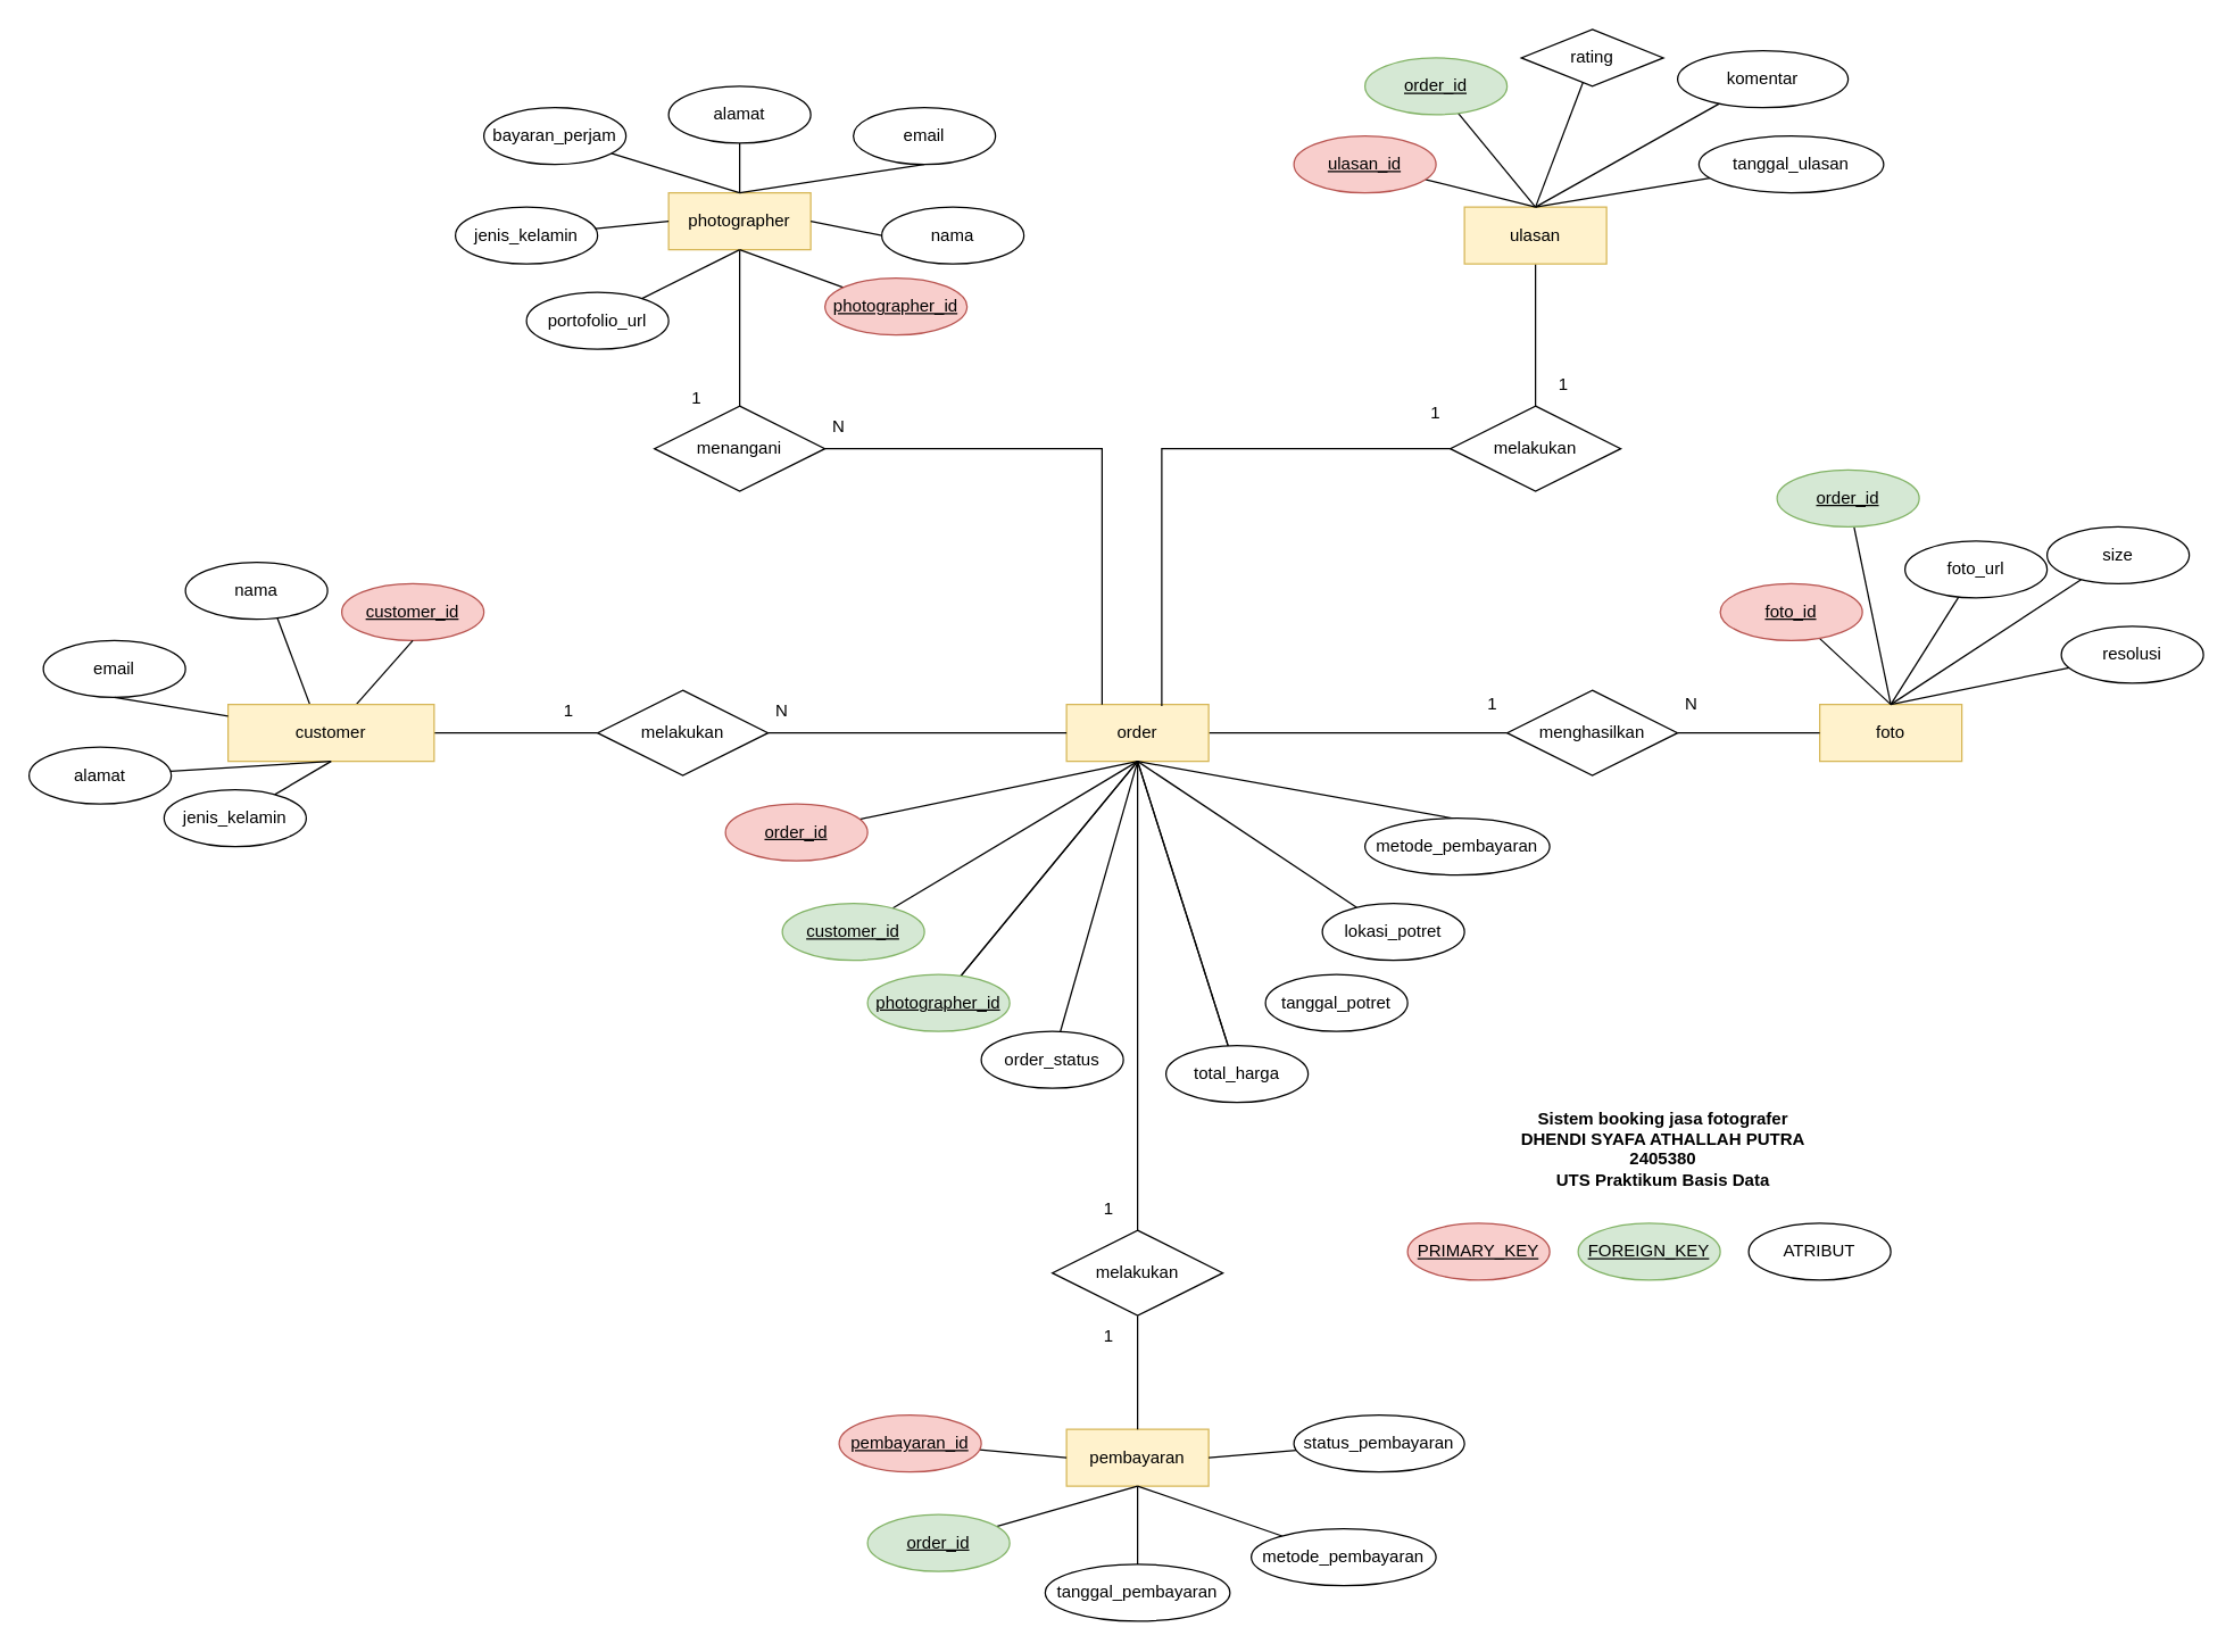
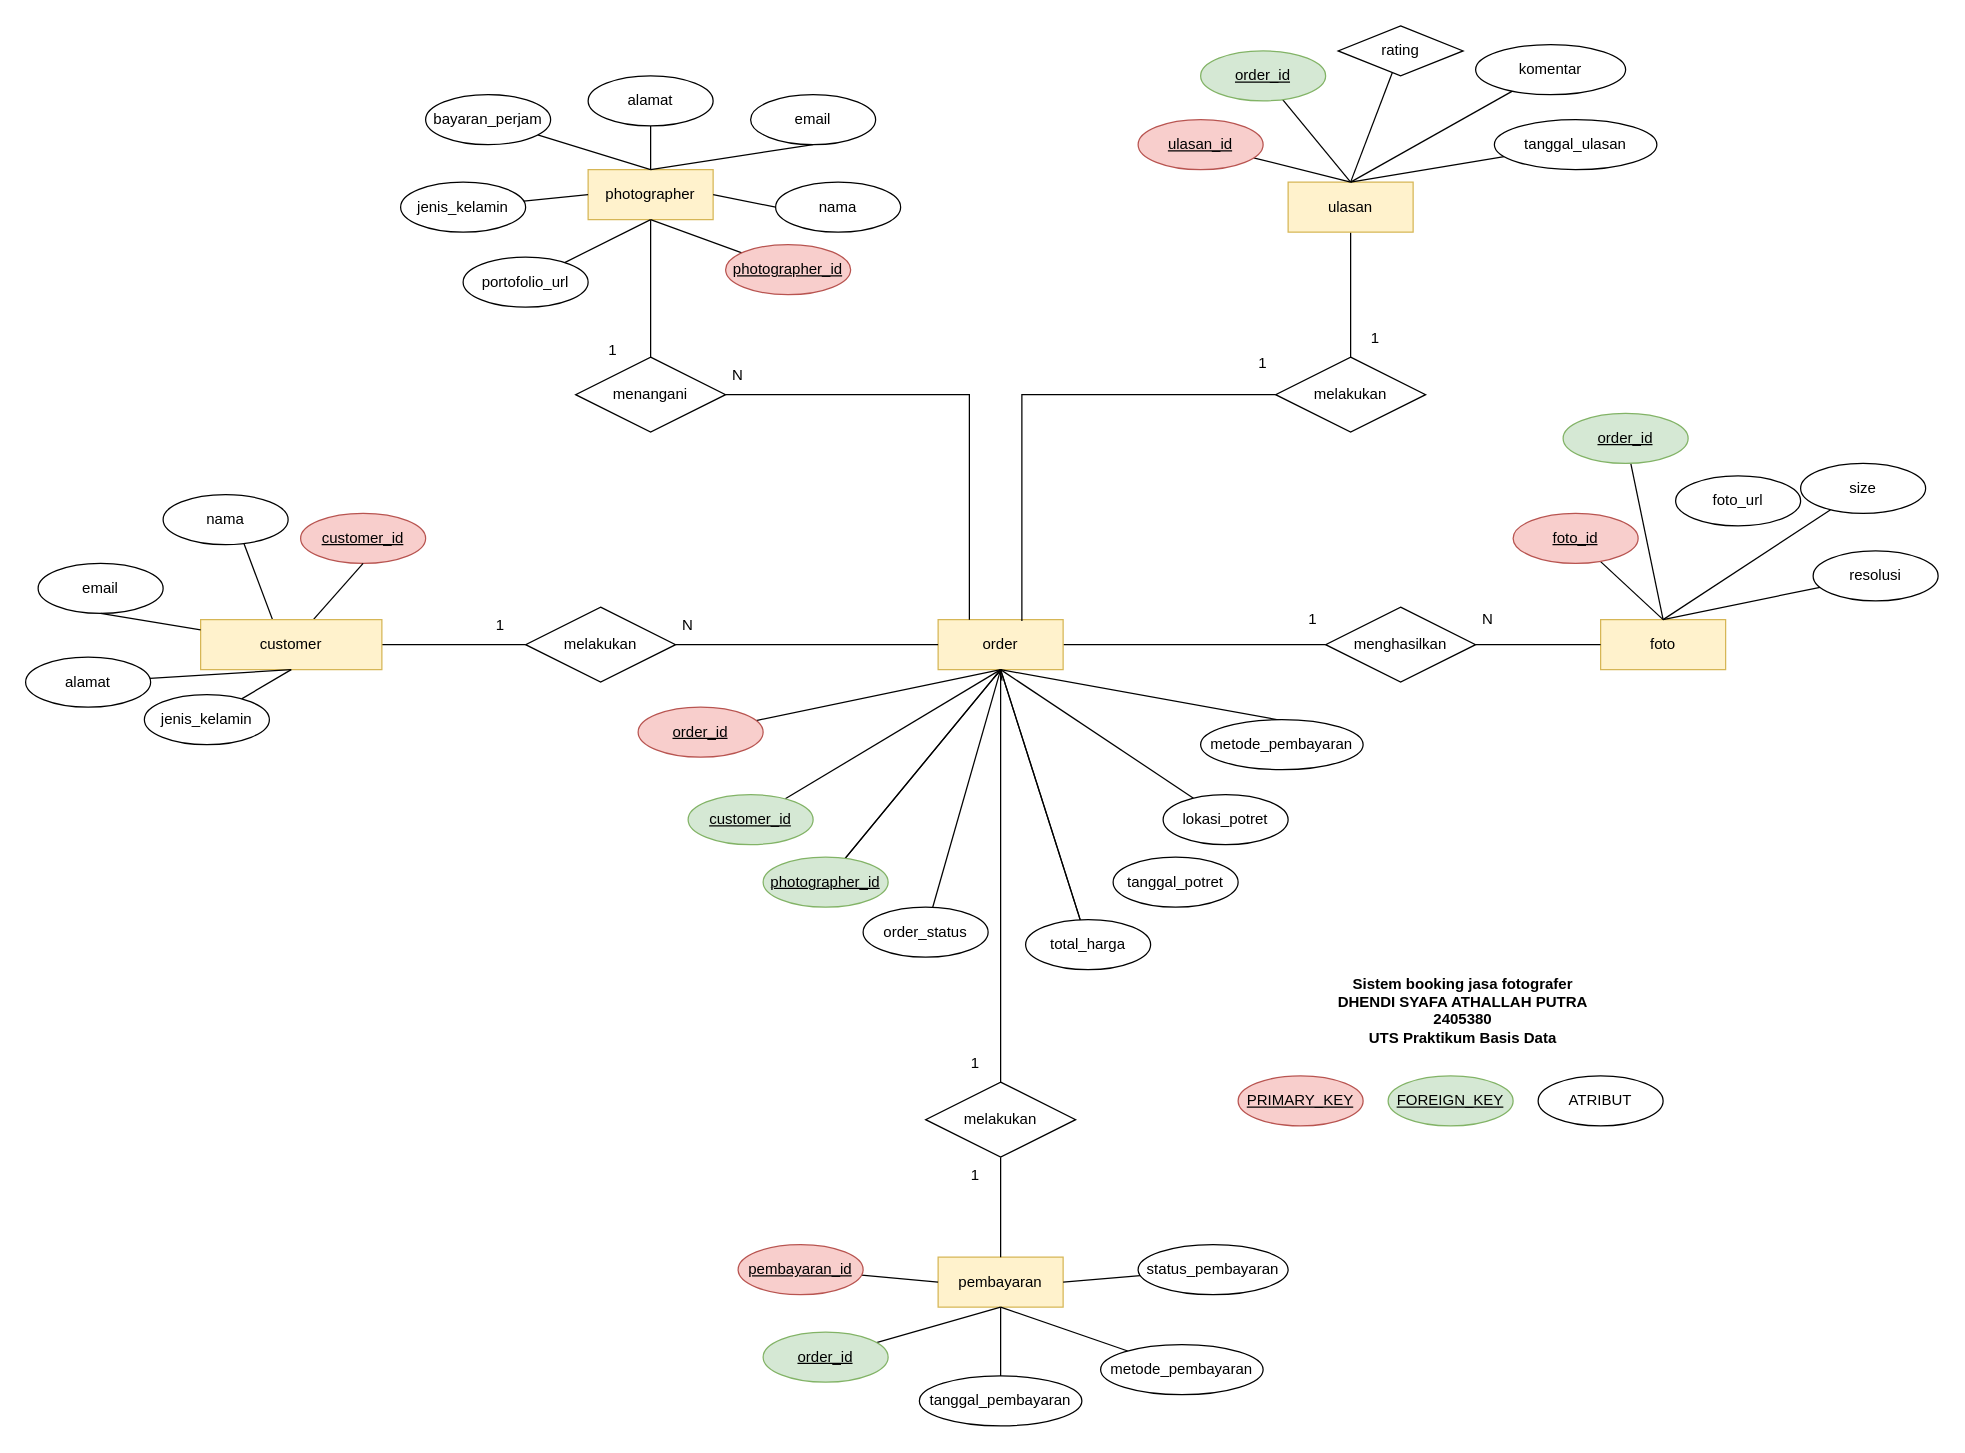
- <mxCell id="52" style="rounded=0;orthogonalLoop=1;jettySize=auto;html=1;entryX=0.5;entryY=0;entryDx=0;entryDy=0;endArrow=none;startFill=0;" parent="1" source="53" target="47" edge="1"><mxGeometry relative="1" as="geometry" /></mxCell>
- <mxCell id="40" style="rounded=0;orthogonalLoop=1;jettySize=auto;html=1;entryX=0.5;entryY=1;entryDx=0;entryDy=0;endArrow=none;startFill=0;" parent="1" source="41" target="32" edge="1"><mxGeometry relative="1" as="geometry"><mxPoint x="800" y="545" as="targetPoint" /></mxGeometry></mxCell>
+ <mxCell id="40" style="rounded=0;orthogonalLoop=1;jettySize=auto;html=1;entryX=0.5;entryY=1;entryDx=0;entryDy=0;endArrow=open;startFill=0;" parent="1" source="41" target="32" edge="1"><mxGeometry relative="1" as="geometry"><mxPoint x="800" y="545" as="targetPoint" /></mxGeometry></mxCell>
